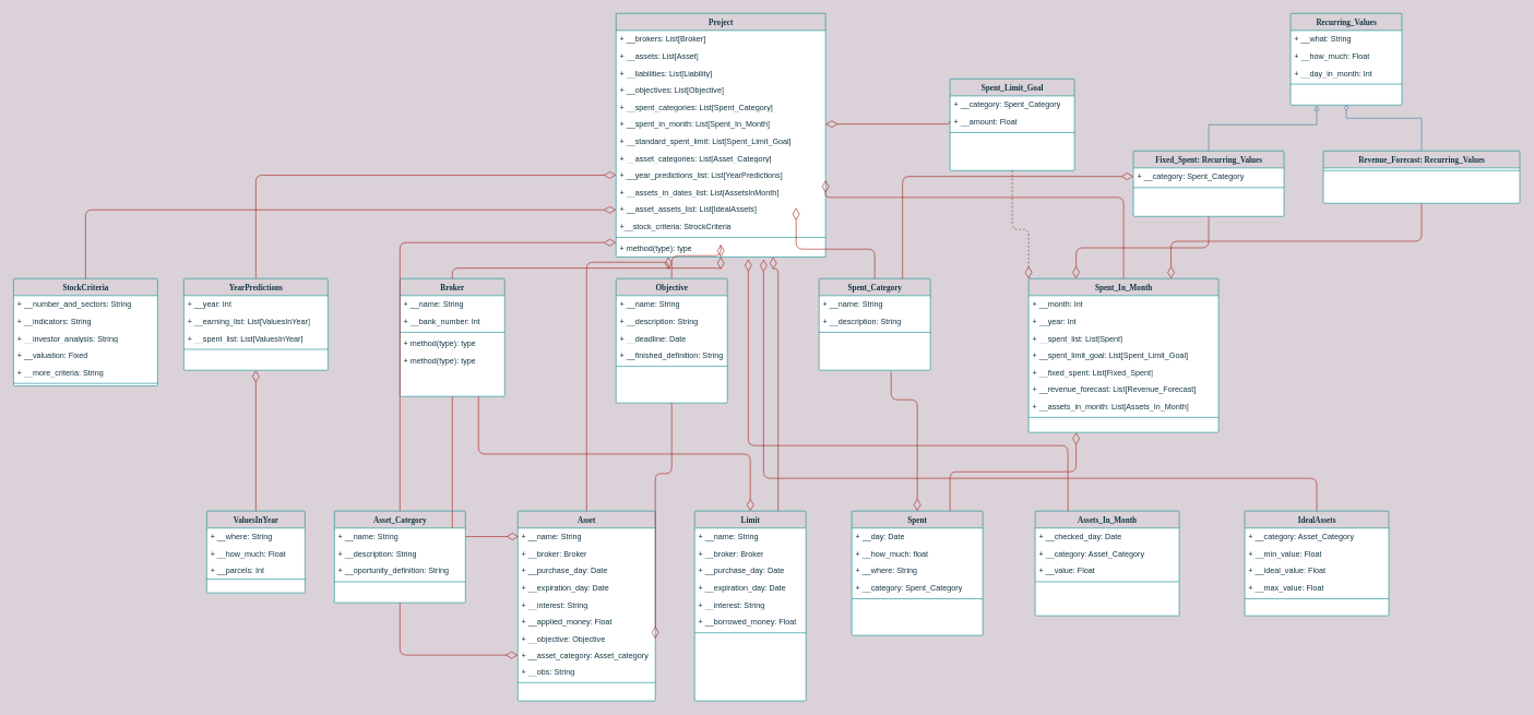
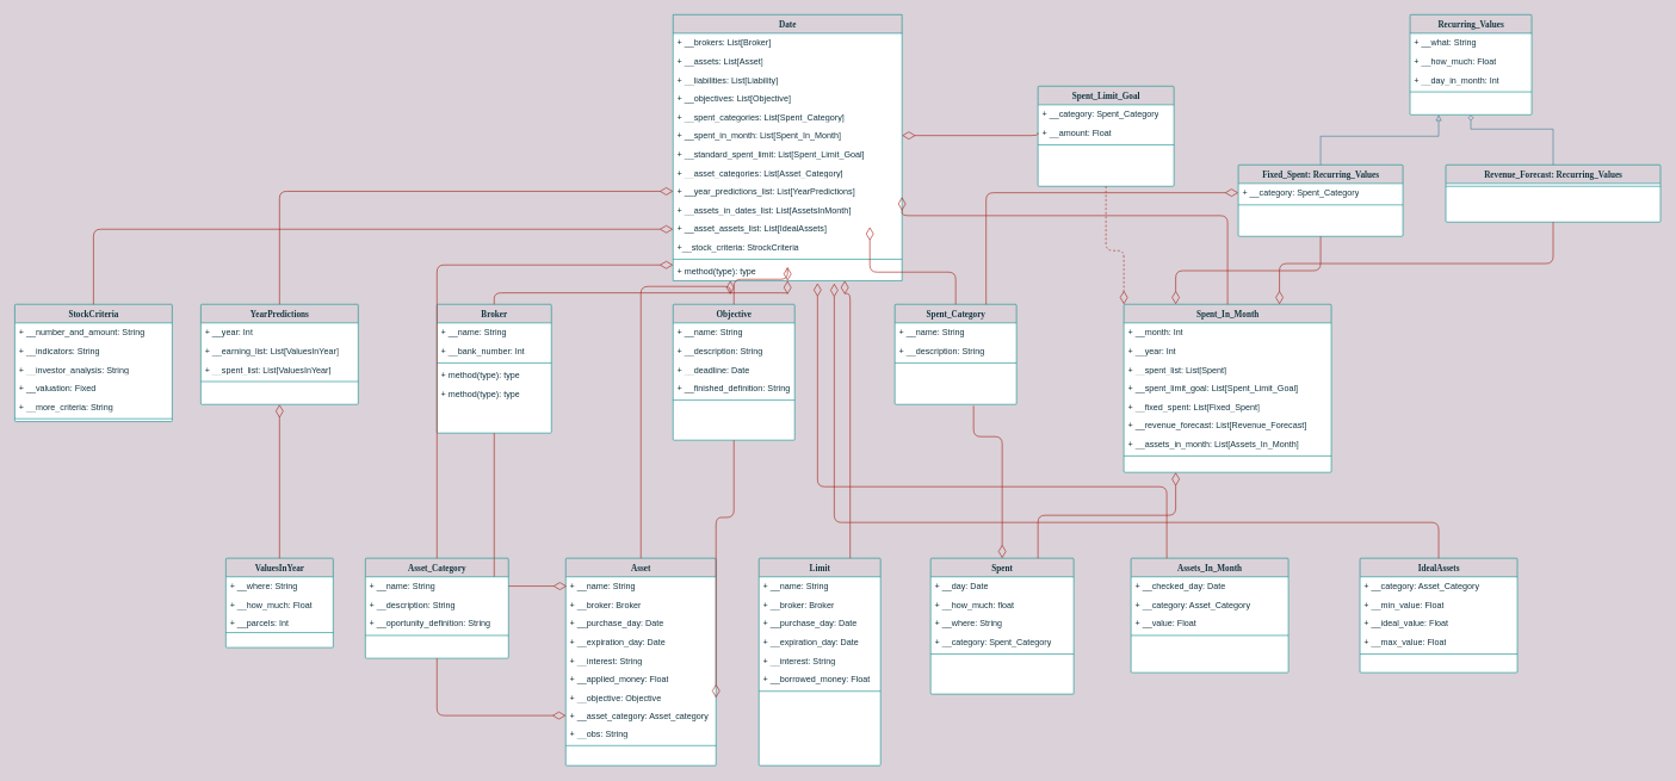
- <mxCell id="8" value="Project" style="swimlane;html=1;fontStyle=1;align=center;verticalAlign=top;childLayout=stackLayout;horizontal=1;startSize=26;horizontalStack=0;resizeParent=1;resizeLast=0;collapsible=1;marginBottom=0;swimlaneFillColor=#ffffff;shadow=0;comic=0;labelBackgroundColor=none;strokeWidth=1;fillColor=none;fontFamily=Verdana;fontSize=12;strokeColor=#0F8B8D;fontColor=#143642;rounded=0;" parent="1" vertex="1"><mxGeometry x="940" y="20" width="320" height="372" as="geometry" /></mxCell>
+ <mxCell id="8" value="Date" style="swimlane;html=1;fontStyle=1;align=center;verticalAlign=top;childLayout=stackLayout;horizontal=1;startSize=26;horizontalStack=0;resizeParent=1;resizeLast=0;collapsible=1;marginBottom=0;swimlaneFillColor=#ffffff;shadow=0;comic=0;labelBackgroundColor=none;strokeWidth=1;fillColor=none;fontFamily=Verdana;fontSize=12;strokeColor=#0F8B8D;fontColor=#143642;rounded=0;" parent="1" vertex="1"><mxGeometry x="940" y="20" width="320" height="372" as="geometry" /></mxCell>
- <mxCell id="132" value="+ __number_and_sectors: String" style="text;html=1;strokeColor=none;fillColor=none;align=left;verticalAlign=top;spacingLeft=4;spacingRight=4;whiteSpace=wrap;overflow=hidden;rotatable=0;points=[[0,0.5],[1,0.5]];portConstraint=eastwest;fontColor=#143642;rounded=1;" vertex="1" parent="131"><mxGeometry y="26" width="220" height="26" as="geometry" /></mxCell>
+ <mxCell id="132" value="+ __number_and_amount: String" style="text;html=1;strokeColor=none;fillColor=none;align=left;verticalAlign=top;spacingLeft=4;spacingRight=4;whiteSpace=wrap;overflow=hidden;rotatable=0;points=[[0,0.5],[1,0.5]];portConstraint=eastwest;fontColor=#143642;rounded=1;" vertex="1" parent="131"><mxGeometry y="26" width="220" height="26" as="geometry" /></mxCell>
- <mxCell id="92" style="edgeStyle=elbowEdgeStyle;html=1;labelBackgroundColor=none;startFill=0;startSize=8;endArrow=diamondThin;endFill=0;endSize=16;fontFamily=Verdana;fontSize=12;elbow=vertical;strokeColor=#A8201A;fontColor=#143642;entryX=0.5;entryY=0;entryDx=0;entryDy=0;exitX=0.75;exitY=1;exitDx=0;exitDy=0;" parent="1" source="2" target="37" edge="1"><mxGeometry relative="1" as="geometry"><mxPoint x="760" y="510" as="sourcePoint" /><mxPoint x="780" y="855" as="targetPoint" /></mxGeometry></mxCell>
